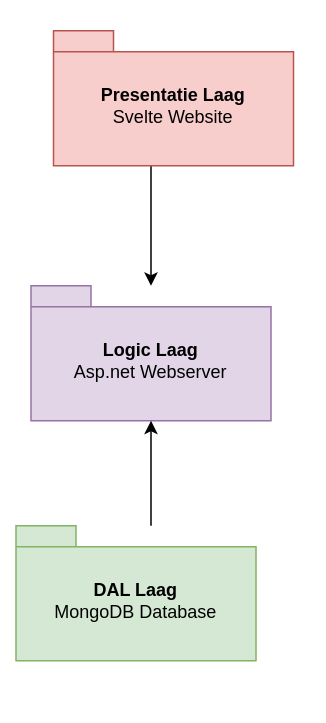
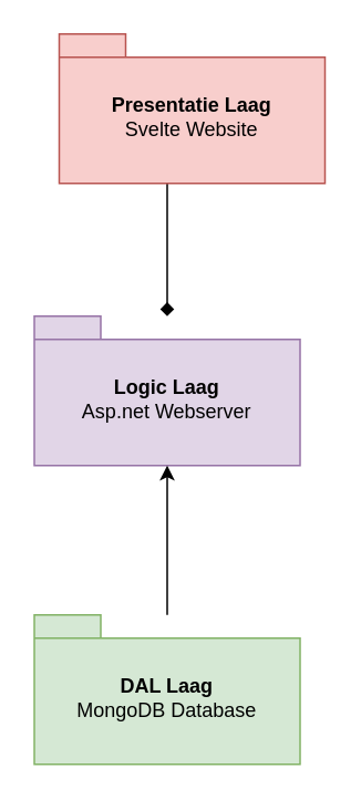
- <mxCell id="2" value="" style="edgeStyle=orthogonalEdgeStyle;rounded=0;orthogonalLoop=1;jettySize=auto;html=1;" edge="1" parent="1" source="3" target="4"><mxGeometry relative="1" as="geometry"><Array as="points"><mxPoint x="100" y="150" /><mxPoint x="100" y="150" /></Array></mxGeometry></mxCell>
+ <mxCell id="2" value="" style="edgeStyle=orthogonalEdgeStyle;rounded=0;orthogonalLoop=1;jettySize=auto;html=1;endArrow=diamond;" edge="1" parent="1" source="3" target="4"><mxGeometry relative="1" as="geometry"><Array as="points"><mxPoint x="100" y="150" /><mxPoint x="100" y="150" /></Array></mxGeometry></mxCell>
- <mxCell id="6" value="&lt;div&gt;DAL Laag&lt;/div&gt;&lt;div&gt;&lt;span style=&quot;font-weight: normal;&quot;&gt;MongoDB Database&lt;/span&gt;&lt;br&gt;&lt;/div&gt;" style="shape=folder;fontStyle=1;spacingTop=10;tabWidth=40;tabHeight=14;tabPosition=left;html=1;whiteSpace=wrap;fillColor=#d5e8d4;strokeColor=#82b366;" vertex="1" parent="1"><mxGeometry x="10" y="350" width="160" height="90" as="geometry" /></mxCell>
+ <mxCell id="6" value="&lt;div&gt;DAL Laag&lt;/div&gt;&lt;div&gt;&lt;span style=&quot;font-weight: normal;&quot;&gt;MongoDB Database&lt;/span&gt;&lt;br&gt;&lt;/div&gt;" style="shape=folder;fontStyle=1;spacingTop=10;tabWidth=40;tabHeight=14;tabPosition=left;html=1;whiteSpace=wrap;fillColor=#d5e8d4;strokeColor=#82b366;" vertex="1" parent="1"><mxGeometry x="20" y="370" width="160" height="90" as="geometry" /></mxCell>
